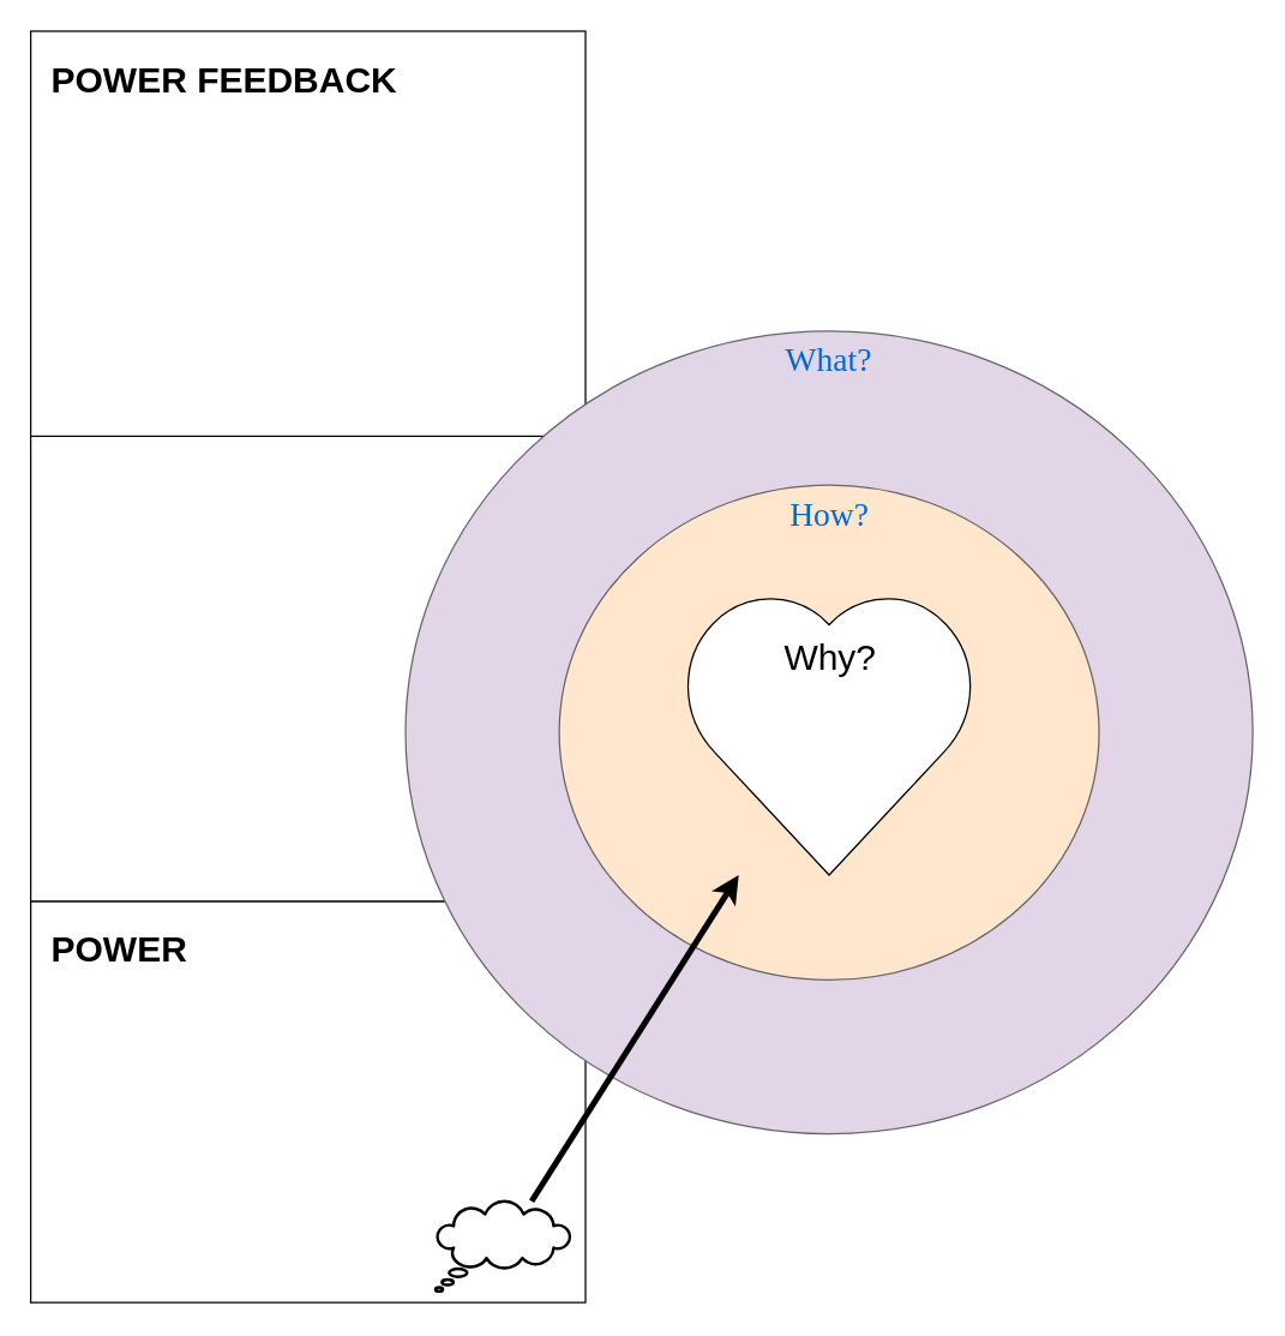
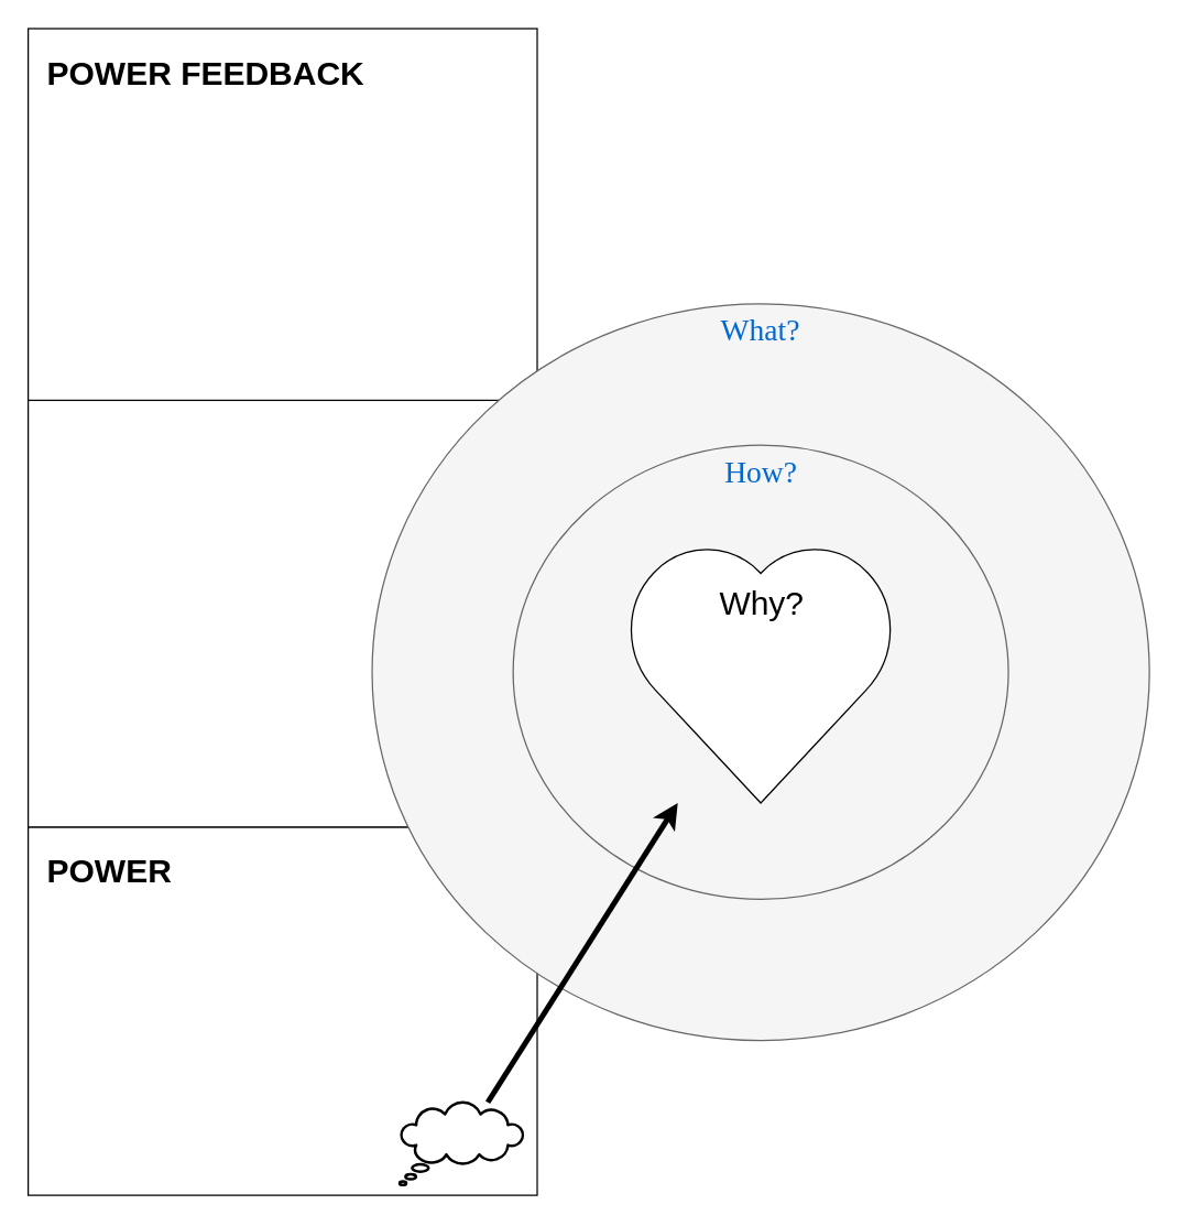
- <mxCell id="5" value="What?" style="ellipse;whiteSpace=wrap;html=1;rounded=0;shadow=0;dashed=0;comic=0;fontFamily=Verdana;fontSize=22;fontColor=#0069D1;fillColor=#e1d5e7;strokeColor=#666666;verticalAlign=top;" parent="1" vertex="1"><mxGeometry x="270" y="220" width="565" height="535" as="geometry" /></mxCell>
+ <mxCell id="5" value="What?" style="ellipse;whiteSpace=wrap;html=1;rounded=0;shadow=0;dashed=0;comic=0;fontFamily=Verdana;fontSize=22;fontColor=#0069D1;fillColor=#f5f5f5;strokeColor=#666666;verticalAlign=top;" parent="1" vertex="1"><mxGeometry x="270" y="220" width="565" height="535" as="geometry" /></mxCell>
- <mxCell id="6" value="How?" style="ellipse;whiteSpace=wrap;html=1;rounded=0;shadow=0;dashed=0;comic=0;fontFamily=Verdana;fontSize=22;fontColor=#0069D1;fillColor=#ffe6cc;strokeColor=#666666;verticalAlign=top;" parent="1" vertex="1"><mxGeometry x="372.5" y="322.5" width="360" height="330" as="geometry" /></mxCell>
+ <mxCell id="6" value="How?" style="ellipse;whiteSpace=wrap;html=1;rounded=0;shadow=0;dashed=0;comic=0;fontFamily=Verdana;fontSize=22;fontColor=#0069D1;fillColor=#f5f5f5;strokeColor=#666666;verticalAlign=top;" parent="1" vertex="1"><mxGeometry x="372.5" y="322.5" width="360" height="330" as="geometry" /></mxCell>
